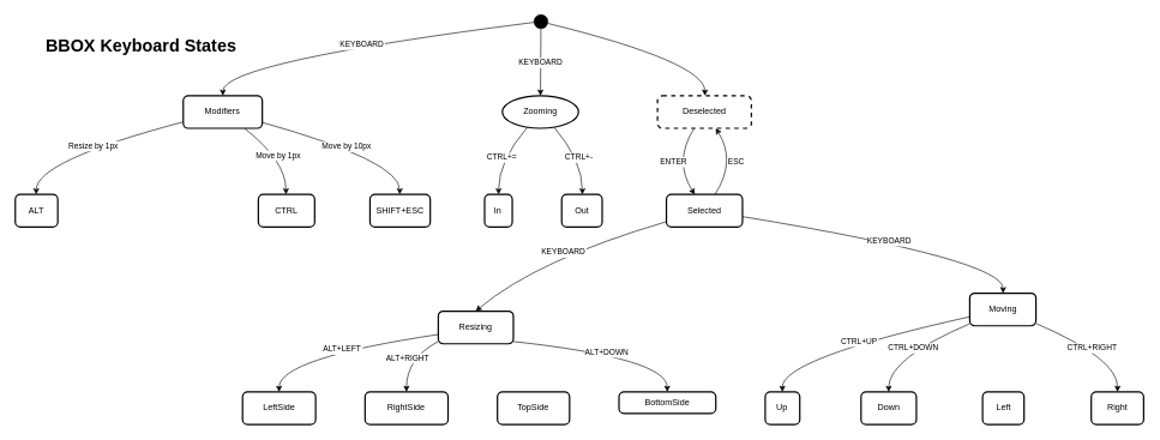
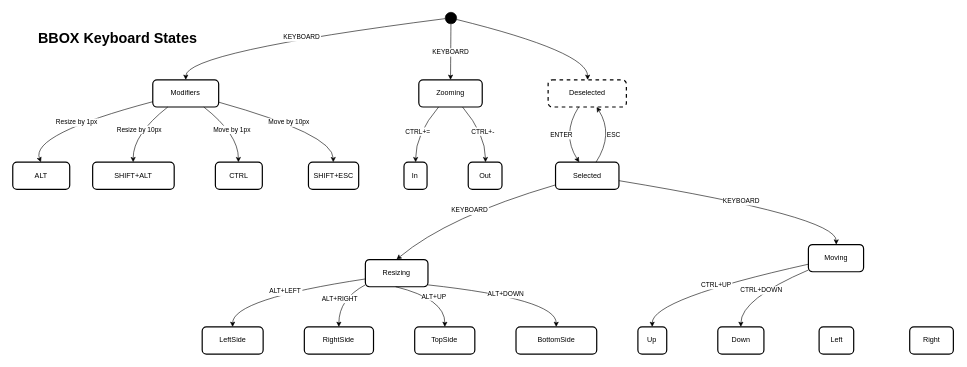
- <mxCell id="3" value="Zooming" style="ellipse;absoluteArcSize=1;arcSize=14;whiteSpace=wrap;strokeWidth=2;" vertex="1" parent="1"><mxGeometry x="697.132" y="132.627" width="105.759" height="45.325" as="geometry" /></mxCell>
+ <mxCell id="3" value="Zooming" style="rounded=1;absoluteArcSize=1;arcSize=14;whiteSpace=wrap;strokeWidth=2;" vertex="1" parent="1"><mxGeometry x="697.132" y="132.627" width="105.759" height="45.325" as="geometry" /></mxCell>
+ <mxCell id="26" value="Resize by 10px" style="curved=1;startArrow=none;;exitX=0.241;exitY=0.976;entryX=0.497;entryY=-0.006;rounded=0;" edge="1" parent="1" source="4" target="6"><mxGeometry relative="1" as="geometry"><Array as="points"><mxPoint x="220.53" y="223.277" /></Array></mxGeometry></mxCell>
- <mxCell id="5" value="ALT" style="rounded=1;absoluteArcSize=1;arcSize=14;whiteSpace=wrap;strokeWidth=2;" vertex="1" parent="1"><mxGeometry x="20" y="269.976" width="59.06" height="45.325" as="geometry" /></mxCell>
+ <mxCell id="5" value="ALT" style="rounded=1;absoluteArcSize=1;arcSize=14;whiteSpace=wrap;strokeWidth=2;" vertex="1" parent="1"><mxGeometry x="20" y="269.976" width="95" height="45.325" as="geometry" /></mxCell>
+ <mxCell id="6" value="SHIFT+ALT" style="rounded=1;absoluteArcSize=1;arcSize=14;whiteSpace=wrap;strokeWidth=2;" vertex="1" parent="1"><mxGeometry x="153.229" y="269.976" width="135.976" height="45.325" as="geometry" /></mxCell>
- <mxCell id="38" value="CTRL+RIGHT" style="curved=1;startArrow=none;;exitX=1.001;exitY=0.93;entryX=0.501;entryY=0.006;rounded=0;" edge="1" parent="1" source="14" target="18"><mxGeometry relative="1" as="geometry"><Array as="points"><mxPoint x="1552.819" y="497.976" /></Array></mxGeometry></mxCell>
+ <mxCell id="41" value="ALT+UP" style="curved=1;startArrow=none;;exitX=0.484;exitY=0.988;entryX=0.501;entryY=0.006;rounded=0;" edge="1" parent="1" source="13" target="21"><mxGeometry relative="1" as="geometry"><Array as="points"><mxPoint x="741.084" y="497.976" /></Array></mxGeometry></mxCell>
- <mxCell id="22" value="BottomSide" style="rounded=1;absoluteArcSize=1;arcSize=14;whiteSpace=wrap;strokeWidth=2;" vertex="1" parent="1"><mxGeometry x="859.205" y="544.675" width="134.602" height="30" as="geometry" /></mxCell>
+ <mxCell id="22" value="BottomSide" style="rounded=1;absoluteArcSize=1;arcSize=14;whiteSpace=wrap;strokeWidth=2;" vertex="1" parent="1"><mxGeometry x="859.205" y="544.675" width="134.602" height="45.325" as="geometry" /></mxCell>
